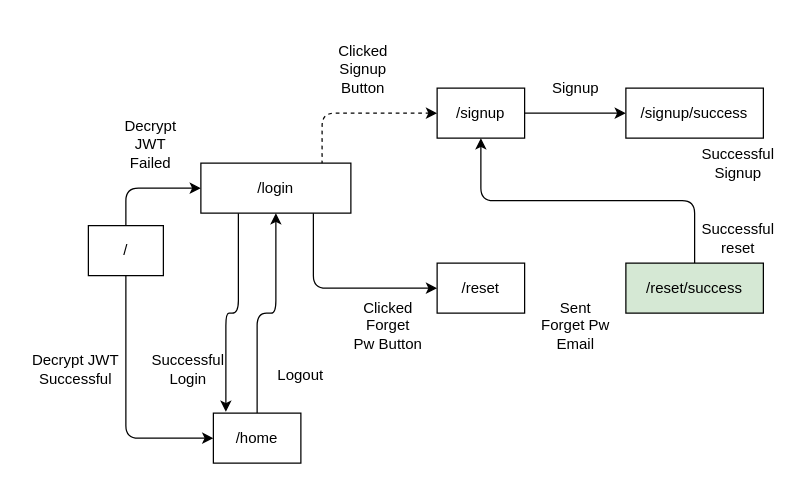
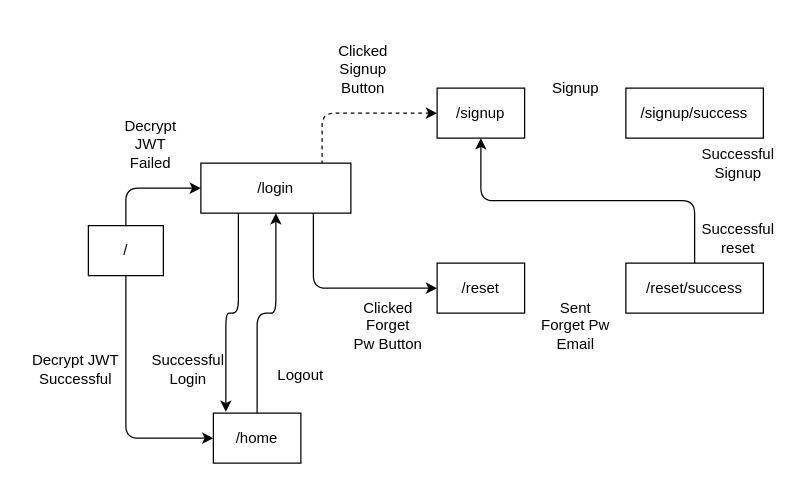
- <mxCell id="9" style="edgeStyle=orthogonalEdgeStyle;html=1;exitX=1;exitY=0.5;exitDx=0;exitDy=0;entryX=0;entryY=0.5;entryDx=0;entryDy=0;" edge="1" parent="1" source="10" target="13"><mxGeometry relative="1" as="geometry" /></mxCell>
- <mxCell id="18" value="/reset/success" style="rounded=0;whiteSpace=wrap;html=1;fillColor=#d5e8d4;" vertex="1" parent="1"><mxGeometry x="500" y="210" width="110" height="40" as="geometry" /></mxCell>
+ <mxCell id="18" value="/reset/success" style="rounded=0;whiteSpace=wrap;html=1;" vertex="1" parent="1"><mxGeometry x="500" y="210" width="110" height="40" as="geometry" /></mxCell>
